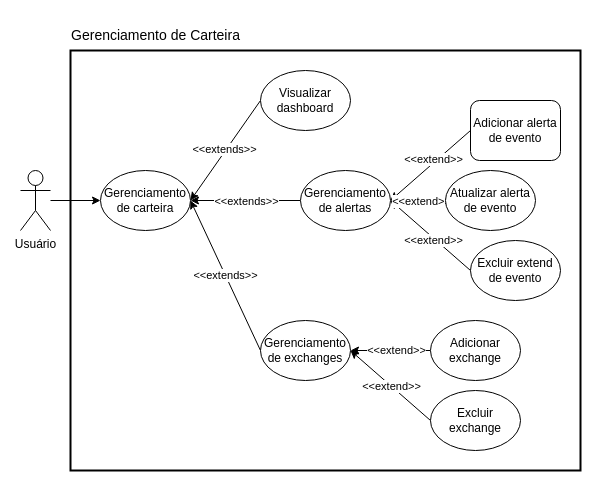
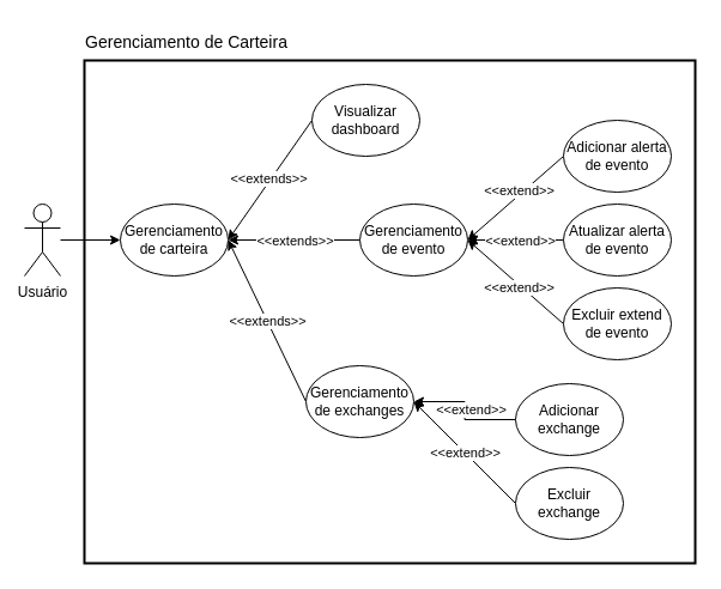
- <mxCell id="13" value="Adicionar alerta de evento" style="whiteSpace=wrap;html=1;rounded=1;" parent="1" vertex="1"><mxGeometry x="470" y="100" width="90" height="60" as="geometry" /></mxCell>
+ <mxCell id="13" value="Adicionar alerta de evento" style="ellipse;whiteSpace=wrap;html=1;" parent="1" vertex="1"><mxGeometry x="470" y="100" width="90" height="60" as="geometry" /></mxCell>
- <mxCell id="23" value="Gerenciamento de alertas" style="ellipse;whiteSpace=wrap;html=1;" parent="1" vertex="1"><mxGeometry x="300" y="170" width="90" height="60" as="geometry" /></mxCell>
+ <mxCell id="23" value="Gerenciamento de evento" style="ellipse;whiteSpace=wrap;html=1;" parent="1" vertex="1"><mxGeometry x="300" y="170" width="90" height="60" as="geometry" /></mxCell>
- <mxCell id="19" value="Atualizar alerta de evento" style="ellipse;whiteSpace=wrap;html=1;" parent="1" vertex="1"><mxGeometry x="445" y="170" width="90" height="60" as="geometry" /></mxCell>
+ <mxCell id="19" value="Atualizar alerta de evento" style="ellipse;whiteSpace=wrap;html=1;" parent="1" vertex="1"><mxGeometry x="470" y="170" width="90" height="60" as="geometry" /></mxCell>
- <mxCell id="26" value="Gerenciamento de exchanges" style="ellipse;whiteSpace=wrap;html=1;" parent="1" vertex="1"><mxGeometry x="260" y="320" width="90" height="60" as="geometry" /></mxCell>
+ <mxCell id="26" value="Gerenciamento de exchanges" style="ellipse;whiteSpace=wrap;html=1;" parent="1" vertex="1"><mxGeometry x="255" y="305" width="90" height="60" as="geometry" /></mxCell>
